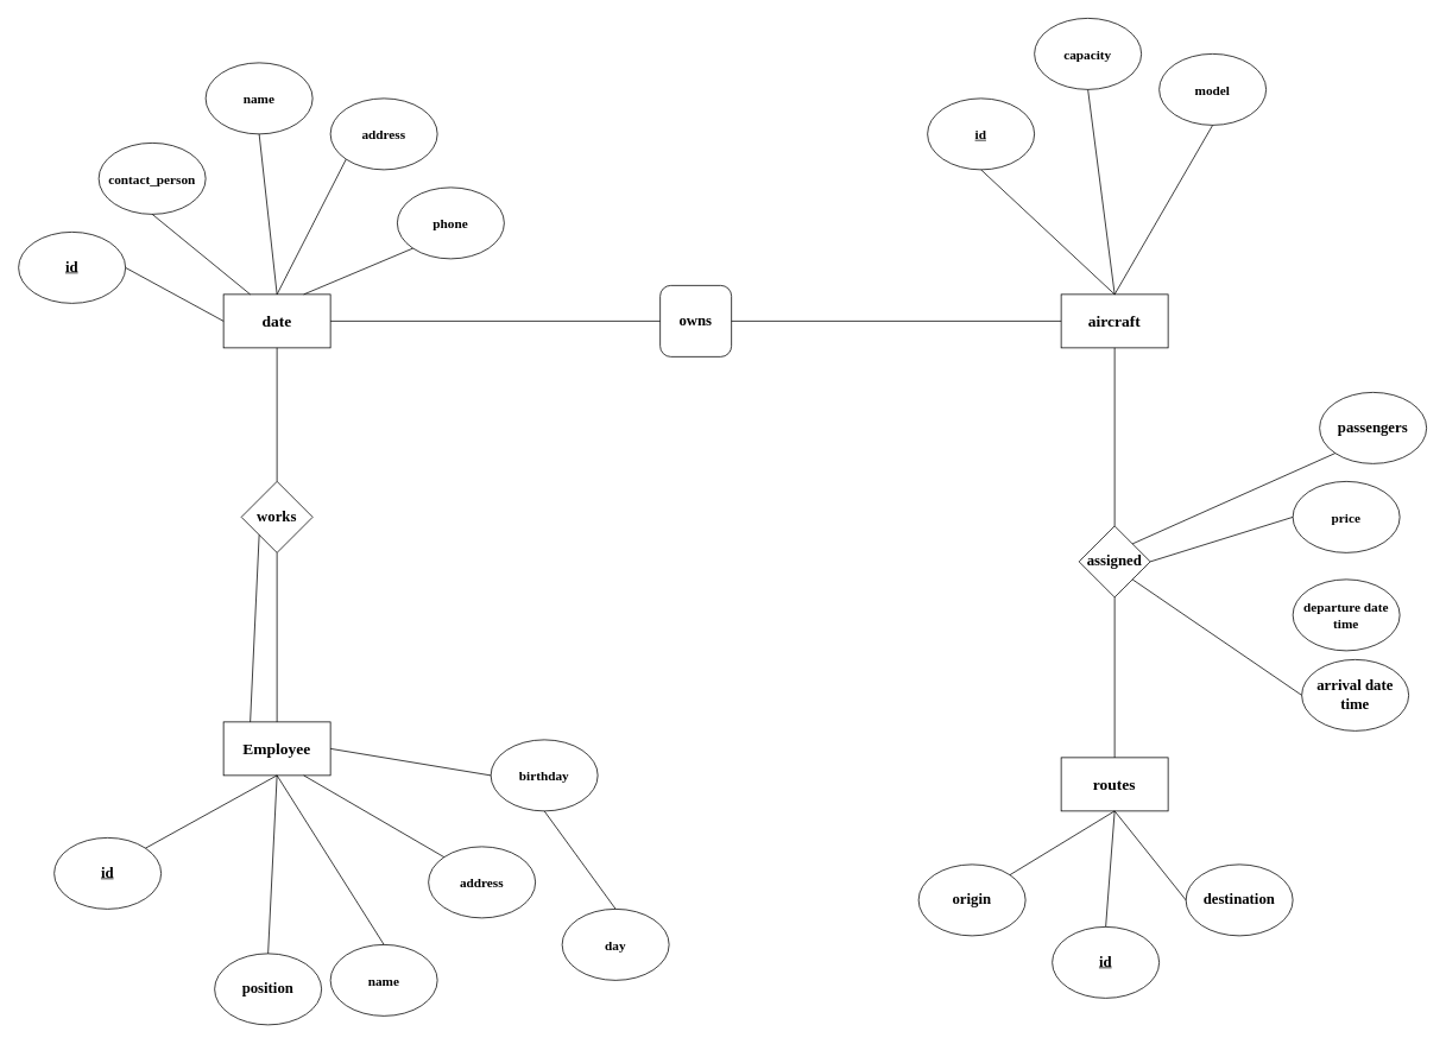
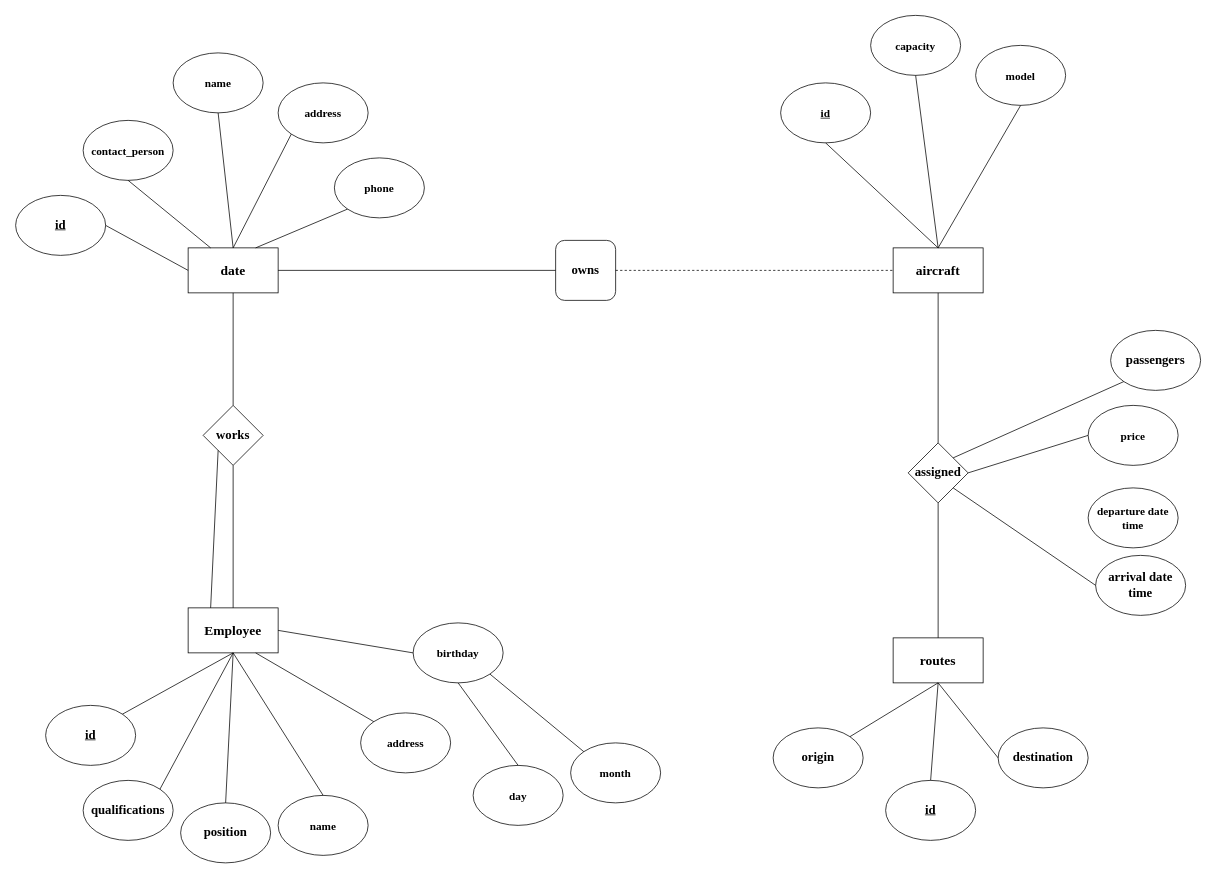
- <mxCell id="43" value="" style="endArrow=none;html=1;rounded=0;entryX=0;entryY=0.5;entryDx=0;entryDy=0;exitX=1;exitY=0.5;exitDx=0;exitDy=0;" edge="1" parent="1" source="41" target="34"><mxGeometry width="50" height="50" relative="1" as="geometry"><mxPoint x="850" y="350" as="sourcePoint" /><mxPoint x="1220" y="350" as="targetPoint" /></mxGeometry></mxCell>
+ <mxCell id="43" value="" style="endArrow=none;html=1;rounded=0;entryX=0;entryY=0.5;entryDx=0;entryDy=0;exitX=1;exitY=0.5;exitDx=0;exitDy=0;dashed=1;" edge="1" parent="1" source="41" target="34"><mxGeometry width="50" height="50" relative="1" as="geometry"><mxPoint x="850" y="350" as="sourcePoint" /><mxPoint x="1220" y="350" as="targetPoint" /></mxGeometry></mxCell>
+ <mxCell id="26" value="" style="endArrow=none;html=1;rounded=0;entryX=1;entryY=1;entryDx=0;entryDy=0;exitX=0;exitY=0;exitDx=0;exitDy=0;" edge="1" parent="1" source="20" target="17"><mxGeometry width="50" height="50" relative="1" as="geometry"><mxPoint x="769" y="1012" as="sourcePoint" /><mxPoint x="611" y="920" as="targetPoint" /></mxGeometry></mxCell>
+ <mxCell id="29" value="" style="endArrow=none;html=1;rounded=0;entryX=0.5;entryY=1;entryDx=0;entryDy=0;exitX=1;exitY=0;exitDx=0;exitDy=0;" edge="1" parent="1" source="28" target="13"><mxGeometry width="50" height="50" relative="1" as="geometry"><mxPoint x="260" y="1060" as="sourcePoint" /><mxPoint x="270" y="860" as="targetPoint" /></mxGeometry></mxCell>
+ <mxCell id="20" value="&lt;font style=&quot;font-size: 15px;&quot; data-font-src=&quot;https://fonts.googleapis.com/css?family=Architects+Daughter&quot; face=&quot;Architects Daughter&quot;&gt;&lt;b&gt;month&lt;/b&gt;&lt;/font&gt;" style="ellipse;whiteSpace=wrap;html=1;" vertex="1" parent="1"><mxGeometry x="760" y="990" width="120" height="80" as="geometry" /></mxCell>
+ <mxCell id="28" value="&lt;font data-font-src=&quot;https://fonts.googleapis.com/css?family=Architects+Daughter&quot; face=&quot;Architects Daughter&quot; style=&quot;font-size: 17px;&quot;&gt;&lt;b&gt;qualifications&lt;/b&gt;&lt;/font&gt;" style="ellipse;whiteSpace=wrap;html=1;" vertex="1" parent="1"><mxGeometry x="110" y="1040" width="120" height="80" as="geometry" /></mxCell>
